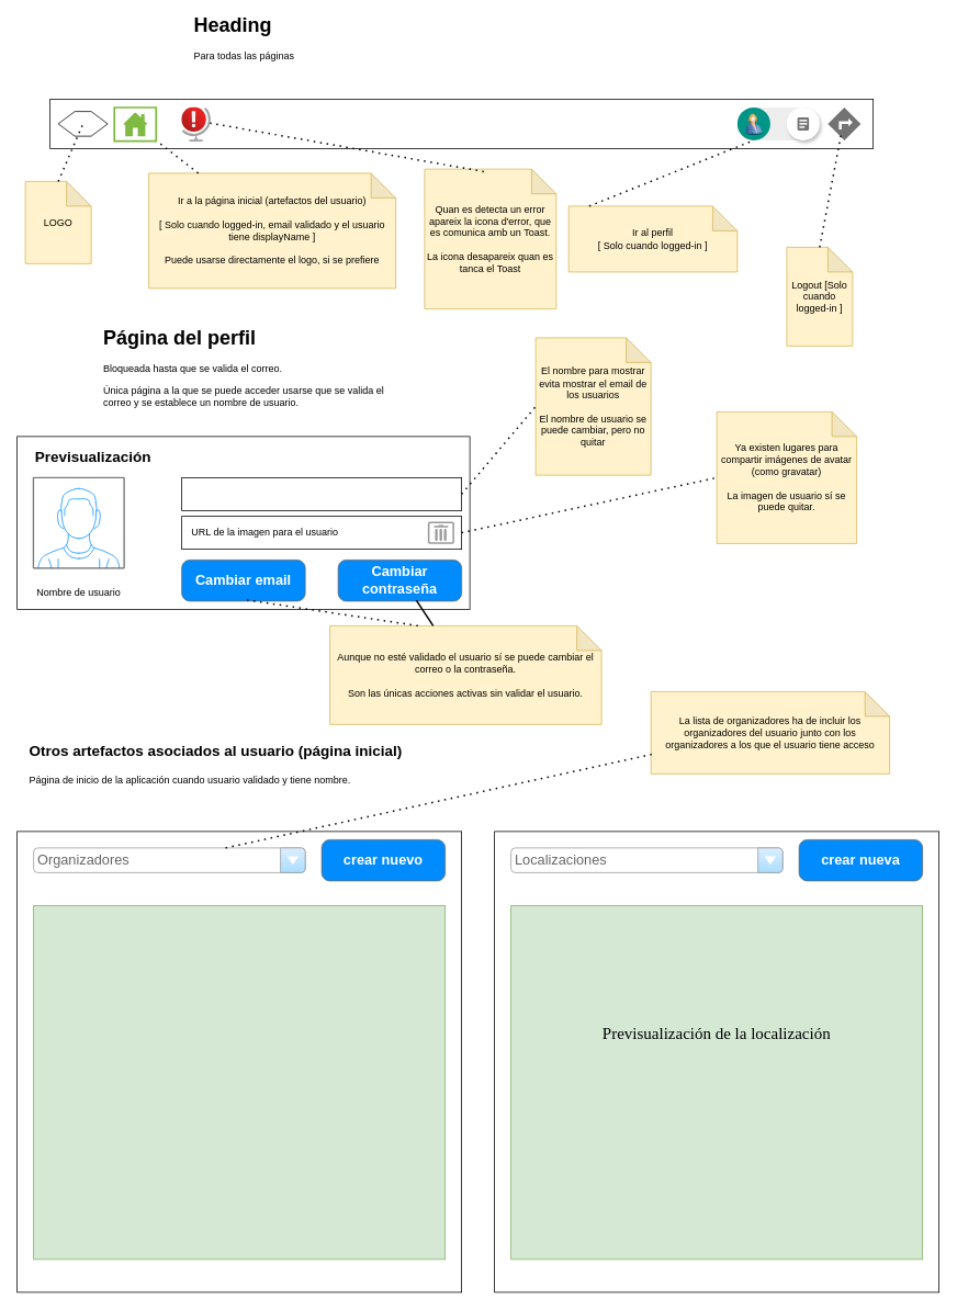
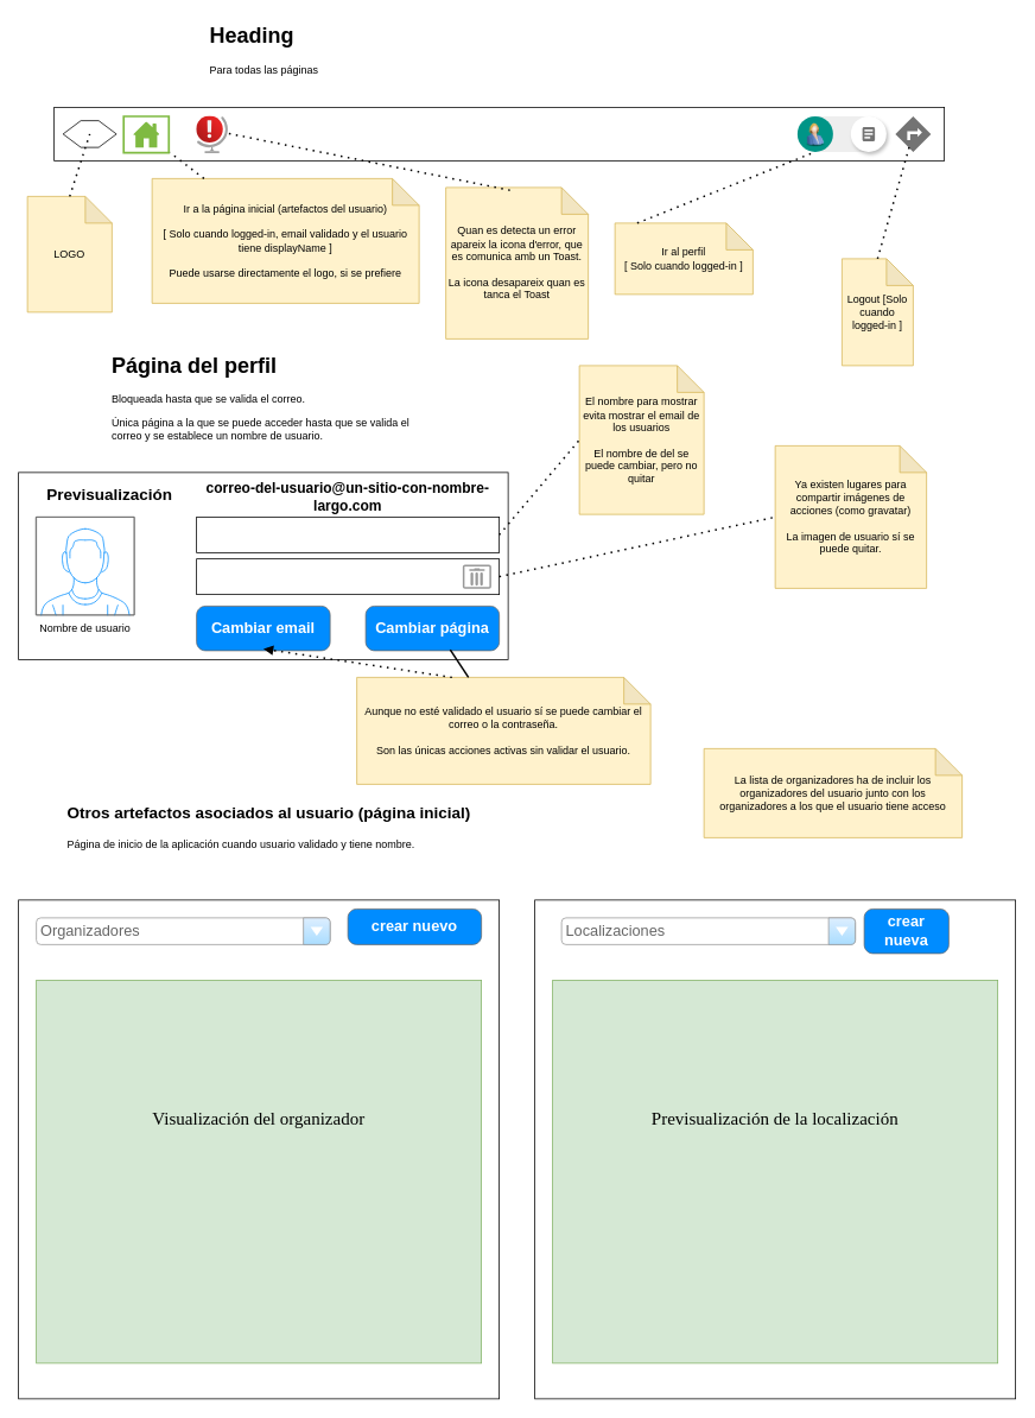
- <mxCell id="18" value="&lt;h1&gt;Heading&lt;/h1&gt;&lt;p&gt;Para todas las páginas&lt;/p&gt;" style="text;html=1;strokeColor=none;fillColor=none;spacing=5;spacingTop=-20;whiteSpace=wrap;overflow=hidden;rounded=0;" parent="1" vertex="1"><mxGeometry x="230" y="10" width="190" height="80" as="geometry" /></mxCell>
+ <mxCell id="18" value="&lt;h1&gt;Heading&lt;/h1&gt;&lt;p&gt;Para todas las páginas&lt;/p&gt;" style="text;html=1;strokeColor=none;fillColor=none;spacing=5;spacingTop=-20;whiteSpace=wrap;overflow=hidden;rounded=0;" parent="1" vertex="1"><mxGeometry x="230" y="20" width="190" height="80" as="geometry" /></mxCell>
- <mxCell id="6" value="LOGO" style="shape=note;whiteSpace=wrap;html=1;backgroundOutline=1;darkOpacity=0.05;fillColor=#fff2cc;strokeColor=#d6b656;" parent="1" vertex="1"><mxGeometry x="30" y="220" width="80" height="100" as="geometry" /></mxCell>
+ <mxCell id="6" value="LOGO" style="shape=note;whiteSpace=wrap;html=1;backgroundOutline=1;darkOpacity=0.05;fillColor=#fff2cc;strokeColor=#d6b656;" parent="1" vertex="1"><mxGeometry x="30" y="220" width="95" height="130" as="geometry" /></mxCell>
- <mxCell id="56" value="Ir a la página inicial (artefactos del usuario)&lt;br&gt;&lt;br&gt;[ Solo cuando logged-in, email validado y el usuario tiene displayName ]&lt;br&gt;&lt;br&gt;Puede usarse directamente el logo, si se prefiere" style="shape=note;whiteSpace=wrap;html=1;backgroundOutline=1;darkOpacity=0.05;fillColor=#fff2cc;strokeColor=#d6b656;" parent="1" vertex="1"><mxGeometry x="180" y="210" width="300" height="140" as="geometry" /></mxCell>
+ <mxCell id="56" value="Ir a la página inicial (artefactos del usuario)&lt;br&gt;&lt;br&gt;[ Solo cuando logged-in, email validado y el usuario tiene displayName ]&lt;br&gt;&lt;br&gt;Puede usarse directamente el logo, si se prefiere" style="shape=note;whiteSpace=wrap;html=1;backgroundOutline=1;darkOpacity=0.05;fillColor=#fff2cc;strokeColor=#d6b656;" parent="1" vertex="1"><mxGeometry x="170" y="200" width="300" height="140" as="geometry" /></mxCell>
- <mxCell id="59" value="Quan es detecta un error apareix la icona d'error, que es comunica amb un Toast.&lt;br&gt;&lt;br&gt;La icona desapareix quan es tanca el Toast" style="shape=note;whiteSpace=wrap;html=1;backgroundOutline=1;darkOpacity=0.05;fillColor=#fff2cc;strokeColor=#d6b656;" vertex="1" parent="1"><mxGeometry x="515" y="205" width="160" height="170" as="geometry" /></mxCell>
+ <mxCell id="59" value="Quan es detecta un error apareix la icona d'error, que es comunica amb un Toast.&lt;br&gt;&lt;br&gt;La icona desapareix quan es tanca el Toast" style="shape=note;whiteSpace=wrap;html=1;backgroundOutline=1;darkOpacity=0.05;fillColor=#fff2cc;strokeColor=#d6b656;" vertex="1" parent="1"><mxGeometry x="500" y="210" width="160" height="170" as="geometry" /></mxCell>
- <mxCell id="14" value="Ir al perfil&lt;br&gt;[ Solo cuando logged-in ]" style="shape=note;whiteSpace=wrap;html=1;backgroundOutline=1;darkOpacity=0.05;fillColor=#fff2cc;strokeColor=#d6b656;" parent="1" vertex="1"><mxGeometry x="690" y="250" width="205" height="80" as="geometry" /></mxCell>
+ <mxCell id="14" value="Ir al perfil&lt;br&gt;[ Solo cuando logged-in ]" style="shape=note;whiteSpace=wrap;html=1;backgroundOutline=1;darkOpacity=0.05;fillColor=#fff2cc;strokeColor=#d6b656;" parent="1" vertex="1"><mxGeometry x="690" y="250" width="155" height="80" as="geometry" /></mxCell>
- <mxCell id="16" value="Logout [Solo cuando logged-in ]" style="shape=note;whiteSpace=wrap;html=1;backgroundOutline=1;darkOpacity=0.05;fillColor=#fff2cc;strokeColor=#d6b656;" parent="1" vertex="1"><mxGeometry x="955" y="300" width="80" height="120" as="geometry" /></mxCell>
+ <mxCell id="16" value="Logout [Solo cuando logged-in ]" style="shape=note;whiteSpace=wrap;html=1;backgroundOutline=1;darkOpacity=0.05;fillColor=#fff2cc;strokeColor=#d6b656;" parent="1" vertex="1"><mxGeometry x="945" y="290" width="80" height="120" as="geometry" /></mxCell>
- <mxCell id="19" value="&lt;h1&gt;Página del perfil&lt;/h1&gt;&lt;p&gt;Bloqueada hasta que se valida el correo.&lt;/p&gt;&lt;p&gt;Única página a la que se puede acceder usarse que se valida el correo y se establece un nombre de usuario.&lt;/p&gt;" style="text;html=1;strokeColor=none;fillColor=none;spacing=5;spacingTop=-20;whiteSpace=wrap;overflow=hidden;rounded=0;" parent="1" vertex="1"><mxGeometry x="120" y="390" width="370" height="110" as="geometry" /></mxCell>
+ <mxCell id="19" value="&lt;h1&gt;Página del perfil&lt;/h1&gt;&lt;p&gt;Bloqueada hasta que se valida el correo.&lt;/p&gt;&lt;p&gt;Única página a la que se puede acceder hasta que se valida el correo y se establece un nombre de usuario.&lt;/p&gt;" style="text;html=1;strokeColor=none;fillColor=none;spacing=5;spacingTop=-20;whiteSpace=wrap;overflow=hidden;rounded=0;" parent="1" vertex="1"><mxGeometry x="120" y="390" width="370" height="110" as="geometry" /></mxCell>
- <mxCell id="31" value="El nombre para mostrar evita mostrar el email de los usuarios&lt;br&gt;&lt;br&gt;El nombre de usuario se puede cambiar, pero no quitar" style="shape=note;whiteSpace=wrap;html=1;backgroundOutline=1;darkOpacity=0.05;fillColor=#fff2cc;strokeColor=#d6b656;" parent="1" vertex="1"><mxGeometry x="650" y="410" width="140" height="167" as="geometry" /></mxCell>
+ <mxCell id="31" value="El nombre para mostrar evita mostrar el email de los usuarios&lt;br&gt;&lt;br&gt;El nombre de del se puede cambiar, pero no quitar" style="shape=note;whiteSpace=wrap;html=1;backgroundOutline=1;darkOpacity=0.05;fillColor=#fff2cc;strokeColor=#d6b656;" parent="1" vertex="1"><mxGeometry x="650" y="410" width="140" height="167" as="geometry" /></mxCell>
- <mxCell id="21" value="&lt;b&gt;&lt;font style=&quot;font-size: 18px;&quot;&gt;Previsualización&lt;/font&gt;&lt;/b&gt;" style="text;html=1;strokeColor=none;fillColor=none;align=left;verticalAlign=middle;whiteSpace=wrap;rounded=0;" parent="1" vertex="1"><mxGeometry x="40" y="537" width="150" height="35" as="geometry" /></mxCell>
+ <mxCell id="21" value="&lt;b&gt;&lt;font style=&quot;font-size: 18px;&quot;&gt;Previsualización&lt;/font&gt;&lt;/b&gt;" style="text;html=1;strokeColor=none;fillColor=none;align=left;verticalAlign=middle;whiteSpace=wrap;rounded=0;" parent="1" vertex="1"><mxGeometry x="50" y="537" width="150" height="35" as="geometry" /></mxCell>
+ <mxCell id="30" value="&lt;font size=&quot;1&quot; style=&quot;&quot;&gt;&lt;b style=&quot;font-size: 16px;&quot;&gt;correo-del-usuario@un-sitio-con-nombre-largo.com&lt;/b&gt;&lt;/font&gt;" style="text;html=1;strokeColor=none;fillColor=none;align=center;verticalAlign=middle;whiteSpace=wrap;rounded=0;" parent="1" vertex="1"><mxGeometry x="220" y="542" width="340" height="30" as="geometry" /></mxCell>
- <mxCell id="33" value="Ya existen lugares para compartir imágenes de avatar (como gravatar)&lt;br&gt;&lt;br&gt;La imagen de usuario sí se puede quitar." style="shape=note;whiteSpace=wrap;html=1;backgroundOutline=1;darkOpacity=0.05;fillColor=#fff2cc;strokeColor=#d6b656;" parent="1" vertex="1"><mxGeometry x="870" y="500" width="170" height="160" as="geometry" /></mxCell>
+ <mxCell id="33" value="Ya existen lugares para compartir imágenes de acciones (como gravatar)&lt;br&gt;&lt;br&gt;La imagen de usuario sí se puede quitar." style="shape=note;whiteSpace=wrap;html=1;backgroundOutline=1;darkOpacity=0.05;fillColor=#fff2cc;strokeColor=#d6b656;" parent="1" vertex="1"><mxGeometry x="870" y="500" width="170" height="160" as="geometry" /></mxCell>
- <mxCell id="28" value="URL de la imagen para el usuario" style="text;html=1;strokeColor=none;fillColor=none;align=left;verticalAlign=middle;whiteSpace=wrap;rounded=0;" parent="26" vertex="1"><mxGeometry x="10" y="5" width="210" height="30" as="geometry" /></mxCell>
- <mxCell id="36" value="Cambiar contraseña" style="strokeWidth=1;shadow=0;dashed=0;align=center;html=1;shape=mxgraph.mockup.buttons.button;strokeColor=#666666;fontColor=#ffffff;mainText=;buttonStyle=round;fontSize=17;fontStyle=1;fillColor=#008cff;whiteSpace=wrap;" parent="1" vertex="1"><mxGeometry x="410" y="680" width="150" height="50" as="geometry" /></mxCell>
+ <mxCell id="36" value="Cambiar página" style="strokeWidth=1;shadow=0;dashed=0;align=center;html=1;shape=mxgraph.mockup.buttons.button;strokeColor=#666666;fontColor=#ffffff;mainText=;buttonStyle=round;fontSize=17;fontStyle=1;fillColor=#008cff;whiteSpace=wrap;" parent="1" vertex="1"><mxGeometry x="410" y="680" width="150" height="50" as="geometry" /></mxCell>
- <mxCell id="22" value="Nombre de usuario" style="text;html=1;strokeColor=none;fillColor=none;align=center;verticalAlign=middle;whiteSpace=wrap;rounded=0;" parent="1" vertex="1"><mxGeometry x="40" y="705" width="110" height="30" as="geometry" /></mxCell>
+ <mxCell id="22" value="Nombre de usuario" style="text;html=1;strokeColor=none;fillColor=none;align=center;verticalAlign=middle;whiteSpace=wrap;rounded=0;" parent="1" vertex="1"><mxGeometry x="40" y="690" width="110" height="30" as="geometry" /></mxCell>
- <mxCell id="40" value="" style="endArrow=none;dashed=1;html=1;dashPattern=1 3;strokeWidth=2;rounded=0;entryX=0.5;entryY=0.96;entryDx=0;entryDy=0;entryPerimeter=0;exitX=0.324;exitY=0;exitDx=0;exitDy=0;exitPerimeter=0;" parent="1" source="39" target="34" edge="1"><mxGeometry width="50" height="50" relative="1" as="geometry"><mxPoint x="530" y="910" as="sourcePoint" /><mxPoint x="580" y="860" as="targetPoint" /></mxGeometry></mxCell>
+ <mxCell id="40" value="" style="endArrow=block;dashed=1;html=1;dashPattern=1 3;strokeWidth=2;rounded=0;entryX=0.5;entryY=0.96;entryDx=0;entryDy=0;entryPerimeter=0;exitX=0.324;exitY=0;exitDx=0;exitDy=0;exitPerimeter=0;" parent="1" source="39" target="34" edge="1"><mxGeometry width="50" height="50" relative="1" as="geometry"><mxPoint x="530" y="910" as="sourcePoint" /><mxPoint x="580" y="860" as="targetPoint" /></mxGeometry></mxCell>
- <mxCell id="38" value="&lt;h1&gt;&lt;font style=&quot;font-size: 18px;&quot;&gt;Otros artefactos asociados al usuario (página inicial)&lt;/font&gt;&lt;/h1&gt;&lt;p&gt;&lt;span style=&quot;background-color: initial;&quot;&gt;Página de inicio de la aplicación cuando usuario validado y tiene nombre.&lt;/span&gt;&lt;br&gt;&lt;/p&gt;" style="text;html=1;strokeColor=none;fillColor=none;spacing=5;spacingTop=-20;whiteSpace=wrap;overflow=hidden;rounded=0;" parent="1" vertex="1"><mxGeometry x="30" y="890" width="480" height="80" as="geometry" /></mxCell>
+ <mxCell id="38" value="&lt;h1&gt;&lt;font style=&quot;font-size: 18px;&quot;&gt;Otros artefactos asociados al usuario (página inicial)&lt;/font&gt;&lt;/h1&gt;&lt;p&gt;&lt;span style=&quot;background-color: initial;&quot;&gt;Página de inicio de la aplicación cuando usuario validado y tiene nombre.&lt;/span&gt;&lt;br&gt;&lt;/p&gt;" style="text;html=1;strokeColor=none;fillColor=none;spacing=5;spacingTop=-20;whiteSpace=wrap;overflow=hidden;rounded=0;" parent="1" vertex="1"><mxGeometry x="70" y="890" width="480" height="80" as="geometry" /></mxCell>
- <mxCell id="54" value="" style="endArrow=none;dashed=1;html=1;dashPattern=1 3;strokeWidth=2;rounded=0;entryX=0.007;entryY=0.76;entryDx=0;entryDy=0;entryPerimeter=0;" parent="1" source="42" target="53" edge="1"><mxGeometry width="50" height="50" relative="1" as="geometry"><mxPoint x="530" y="910" as="sourcePoint" /><mxPoint x="580" y="860" as="targetPoint" /></mxGeometry></mxCell>
- <mxCell id="43" value="crear nuevo" style="strokeWidth=1;shadow=0;dashed=0;align=center;html=1;shape=mxgraph.mockup.buttons.button;strokeColor=#666666;fontColor=#ffffff;mainText=;buttonStyle=round;fontSize=17;fontStyle=1;fillColor=#008cff;whiteSpace=wrap;" parent="1" vertex="1"><mxGeometry x="390" y="1020" width="150" height="50" as="geometry" /></mxCell>
+ <mxCell id="43" value="crear nuevo" style="strokeWidth=1;shadow=0;dashed=0;align=center;html=1;shape=mxgraph.mockup.buttons.button;strokeColor=#666666;fontColor=#ffffff;mainText=;buttonStyle=round;fontSize=17;fontStyle=1;fillColor=#008cff;whiteSpace=wrap;" parent="1" vertex="1"><mxGeometry x="390" y="1020" width="150" height="40" as="geometry" /></mxCell>
- <mxCell id="44" value="Localizaciones" style="strokeWidth=1;shadow=0;dashed=0;align=center;html=1;shape=mxgraph.mockup.forms.comboBox;strokeColor=#999999;fillColor=#ddeeff;align=left;fillColor2=#aaddff;mainText=;fontColor=#666666;fontSize=17;spacingLeft=3;" parent="1" vertex="1"><mxGeometry x="620" y="1030" width="330" height="30" as="geometry" /></mxCell>
+ <mxCell id="44" value="Localizaciones" style="strokeWidth=1;shadow=0;dashed=0;align=center;html=1;shape=mxgraph.mockup.forms.comboBox;strokeColor=#999999;fillColor=#ddeeff;align=left;fillColor2=#aaddff;mainText=;fontColor=#666666;fontSize=17;spacingLeft=3;" parent="1" vertex="1"><mxGeometry x="630" y="1030" width="330" height="30" as="geometry" /></mxCell>
- <mxCell id="45" value="crear nueva" style="strokeWidth=1;shadow=0;dashed=0;align=center;html=1;shape=mxgraph.mockup.buttons.button;strokeColor=#666666;fontColor=#ffffff;mainText=;buttonStyle=round;fontSize=17;fontStyle=1;fillColor=#008cff;whiteSpace=wrap;" parent="1" vertex="1"><mxGeometry x="970" y="1020" width="150" height="50" as="geometry" /></mxCell>
+ <mxCell id="45" value="crear nueva" style="strokeWidth=1;shadow=0;dashed=0;align=center;html=1;shape=mxgraph.mockup.buttons.button;strokeColor=#666666;fontColor=#ffffff;mainText=;buttonStyle=round;fontSize=17;fontStyle=1;fillColor=#008cff;whiteSpace=wrap;" parent="1" vertex="1"><mxGeometry x="970" y="1020" width="95" height="50" as="geometry" /></mxCell>
+ <mxCell id="49" value="&lt;font style=&quot;font-size: 20px;&quot; face=&quot;Comic Sans MS&quot;&gt;Visualización del organizador&lt;/font&gt;" style="text;html=1;strokeColor=none;fillColor=none;align=center;verticalAlign=middle;whiteSpace=wrap;rounded=0;" parent="47" vertex="1"><mxGeometry y="140" width="500" height="30" as="geometry" /></mxCell>
